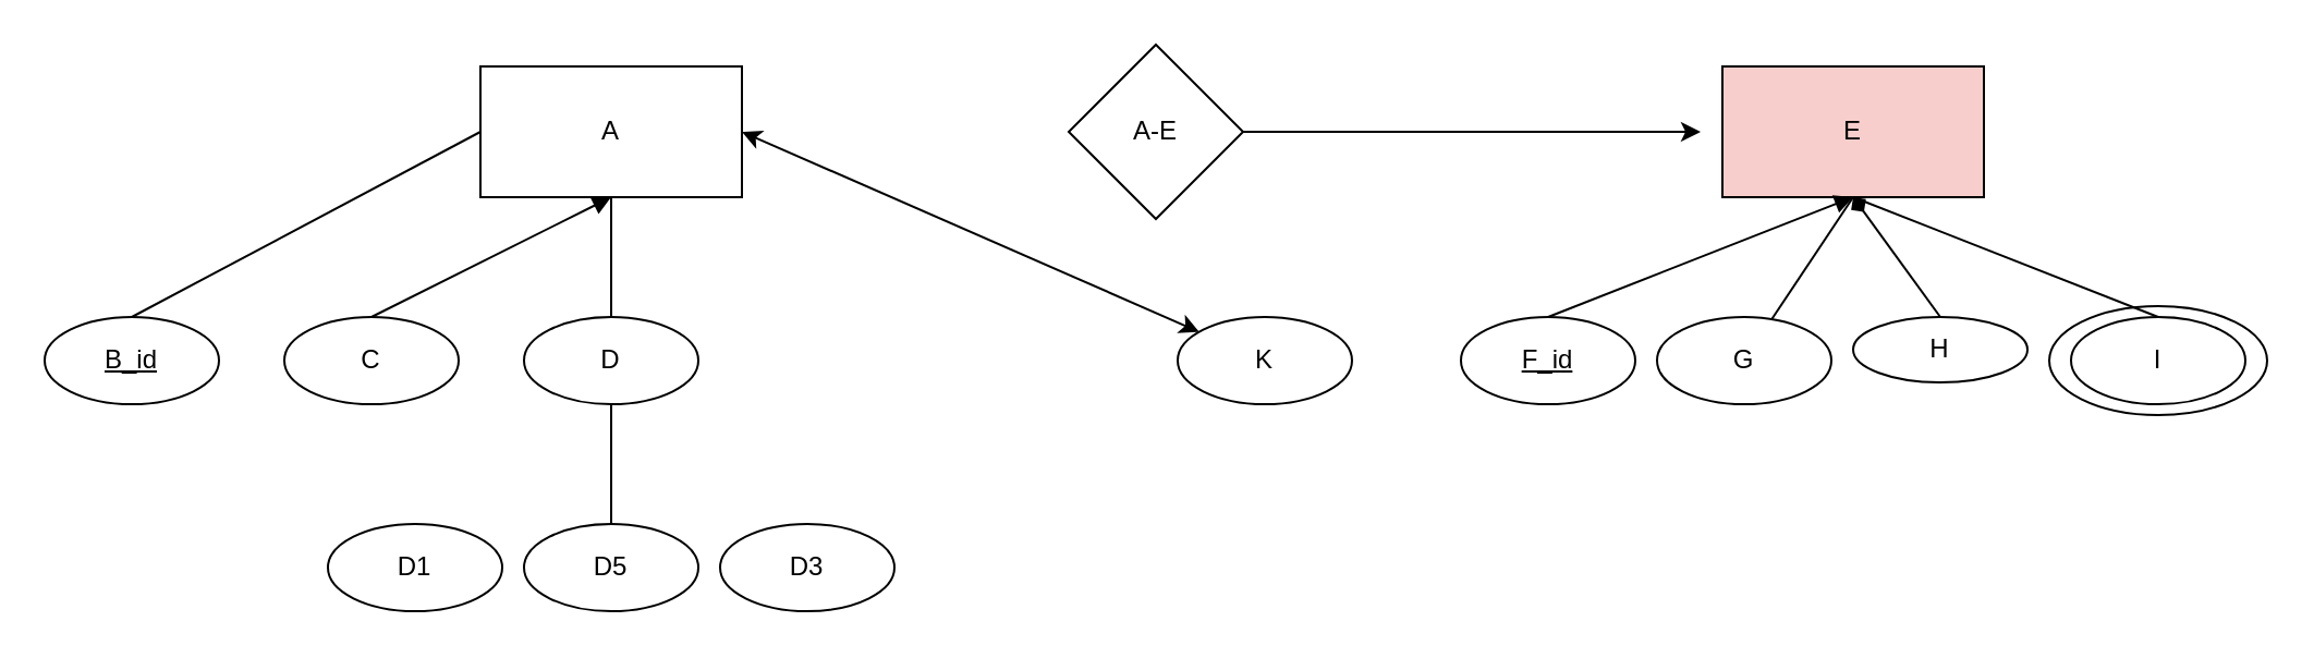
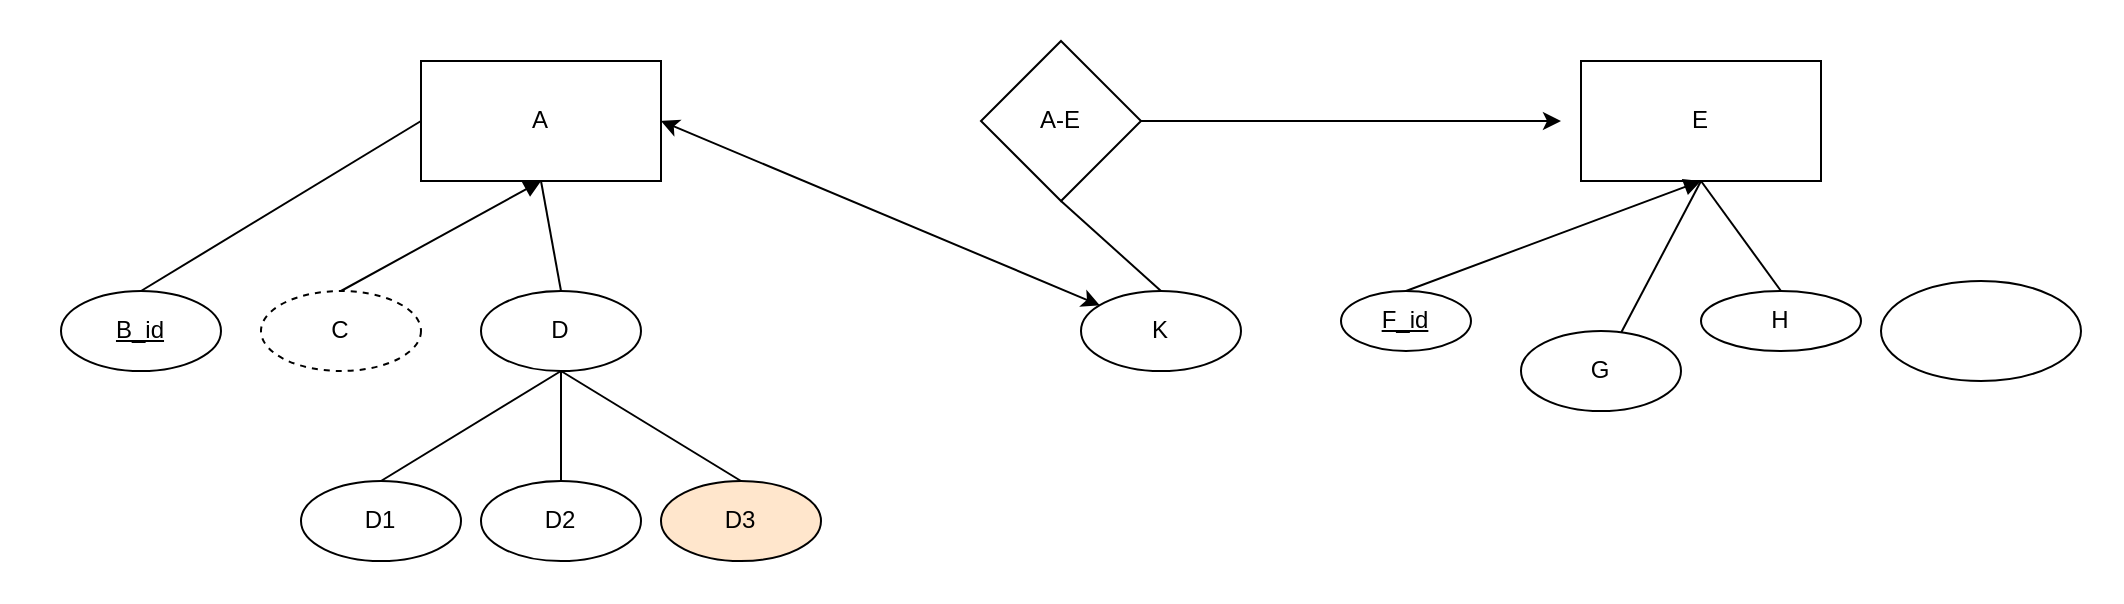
- <mxCell id="3" value="A" style="rounded=0;whiteSpace=wrap;html=1;" vertex="1" parent="1"><mxGeometry x="220" y="30" width="120" height="60" as="geometry" /></mxCell>
+ <mxCell id="3" value="A" style="rounded=0;whiteSpace=wrap;html=1;" vertex="1" parent="1"><mxGeometry x="210" y="30" width="120" height="60" as="geometry" /></mxCell>
- <mxCell id="16" value="E" style="rounded=0;whiteSpace=wrap;html=1;fillColor=#f8cecc;" vertex="1" parent="1"><mxGeometry x="790" y="30" width="120" height="60" as="geometry" /></mxCell>
+ <mxCell id="16" value="E" style="rounded=0;whiteSpace=wrap;html=1;" vertex="1" parent="1"><mxGeometry x="790" y="30" width="120" height="60" as="geometry" /></mxCell>
- <mxCell id="23" value="" style="endArrow=diamond;html=1;rounded=0;entryX=0.5;entryY=1;entryDx=0;entryDy=0;exitX=0.5;exitY=0;exitDx=0;exitDy=0;" edge="1" parent="1" source="18" target="16"><mxGeometry width="50" height="50" relative="1" as="geometry"><mxPoint x="480" y="190" as="sourcePoint" /><mxPoint x="530" y="140" as="targetPoint" /></mxGeometry></mxCell>
+ <mxCell id="23" value="" style="endArrow=none;html=1;rounded=0;entryX=0.5;entryY=1;entryDx=0;entryDy=0;exitX=0.5;exitY=0;exitDx=0;exitDy=0;" edge="1" parent="1" source="18" target="16"><mxGeometry width="50" height="50" relative="1" as="geometry"><mxPoint x="480" y="190" as="sourcePoint" /><mxPoint x="530" y="140" as="targetPoint" /></mxGeometry></mxCell>
- <mxCell id="24" value="" style="endArrow=none;html=1;rounded=0;entryX=0.5;entryY=1;entryDx=0;entryDy=0;exitX=0.5;exitY=0;exitDx=0;exitDy=0;" edge="1" parent="1" source="20" target="16"><mxGeometry width="50" height="50" relative="1" as="geometry"><mxPoint x="480" y="190" as="sourcePoint" /><mxPoint x="530" y="140" as="targetPoint" /></mxGeometry></mxCell>
+ <mxCell id="29" value="" style="endArrow=none;html=1;rounded=0;entryX=0.5;entryY=1;entryDx=0;entryDy=0;exitX=0.5;exitY=0;exitDx=0;exitDy=0;" edge="1" parent="1" source="28" target="27"><mxGeometry width="50" height="50" relative="1" as="geometry"><mxPoint x="420" y="190" as="sourcePoint" /><mxPoint x="510" y="110" as="targetPoint" /></mxGeometry></mxCell>
- <mxCell id="4" value="&lt;u&gt;B_id&lt;/u&gt;" style="ellipse;whiteSpace=wrap;html=1;" vertex="1" parent="1"><mxGeometry x="20" y="145" width="80" height="40" as="geometry" /></mxCell>
+ <mxCell id="4" value="&lt;u&gt;B_id&lt;/u&gt;" style="ellipse;whiteSpace=wrap;html=1;" vertex="1" parent="1"><mxGeometry x="30" y="145" width="80" height="40" as="geometry" /></mxCell>
- <mxCell id="6" value="C" style="ellipse;whiteSpace=wrap;html=1;" vertex="1" parent="1"><mxGeometry x="130" y="145" width="80" height="40" as="geometry" /></mxCell>
+ <mxCell id="6" value="C" style="ellipse;whiteSpace=wrap;html=1;dashed=1;" vertex="1" parent="1"><mxGeometry x="130" y="145" width="80" height="40" as="geometry" /></mxCell>
- <mxCell id="17" value="&lt;u&gt;F_id&lt;/u&gt;" style="ellipse;whiteSpace=wrap;html=1;" vertex="1" parent="1"><mxGeometry x="670" y="145" width="80" height="40" as="geometry" /></mxCell>
+ <mxCell id="17" value="&lt;u&gt;F_id&lt;/u&gt;" style="ellipse;whiteSpace=wrap;html=1;" vertex="1" parent="1"><mxGeometry x="670" y="145" width="65" height="30" as="geometry" /></mxCell>
- <mxCell id="19" value="G" style="ellipse;whiteSpace=wrap;html=1;" vertex="1" parent="1"><mxGeometry x="760" y="145" width="80" height="40" as="geometry" /></mxCell>
+ <mxCell id="19" value="G" style="ellipse;whiteSpace=wrap;html=1;" vertex="1" parent="1"><mxGeometry x="760" y="165" width="80" height="40" as="geometry" /></mxCell>
- <mxCell id="20" value="I" style="ellipse;whiteSpace=wrap;html=1;" vertex="1" parent="1"><mxGeometry x="950" y="145" width="80" height="40" as="geometry" /></mxCell>
+ <mxCell id="15" value="" style="endArrow=none;html=1;rounded=0;entryX=0.5;entryY=1;entryDx=0;entryDy=0;exitX=0.5;exitY=0;exitDx=0;exitDy=0;" edge="1" parent="1" source="12" target="8"><mxGeometry width="50" height="50" relative="1" as="geometry"><mxPoint x="420" y="200" as="sourcePoint" /><mxPoint x="470" y="150" as="targetPoint" /></mxGeometry></mxCell>
+ <mxCell id="13" value="" style="endArrow=none;html=1;rounded=0;entryX=0.5;entryY=1;entryDx=0;entryDy=0;exitX=0.5;exitY=0;exitDx=0;exitDy=0;" edge="1" parent="1" source="10" target="8"><mxGeometry width="50" height="50" relative="1" as="geometry"><mxPoint x="420" y="200" as="sourcePoint" /><mxPoint x="470" y="150" as="targetPoint" /></mxGeometry></mxCell>
- <mxCell id="11" value="D5" style="ellipse;whiteSpace=wrap;html=1;" vertex="1" parent="1"><mxGeometry x="240" y="240" width="80" height="40" as="geometry" /></mxCell>
+ <mxCell id="11" value="D2" style="ellipse;whiteSpace=wrap;html=1;" vertex="1" parent="1"><mxGeometry x="240" y="240" width="80" height="40" as="geometry" /></mxCell>
- <mxCell id="12" value="D3" style="ellipse;whiteSpace=wrap;html=1;" vertex="1" parent="1"><mxGeometry x="330" y="240" width="80" height="40" as="geometry" /></mxCell>
+ <mxCell id="12" value="D3" style="ellipse;whiteSpace=wrap;html=1;fillColor=#ffe6cc;" vertex="1" parent="1"><mxGeometry x="330" y="240" width="80" height="40" as="geometry" /></mxCell>
